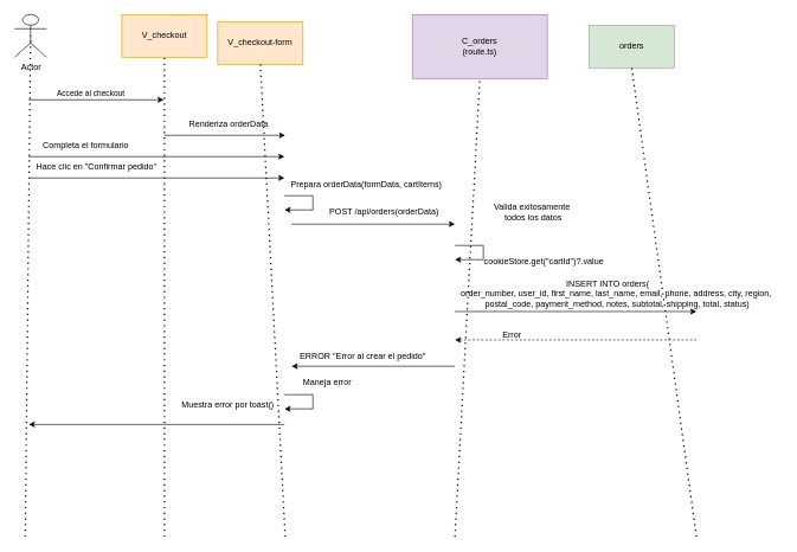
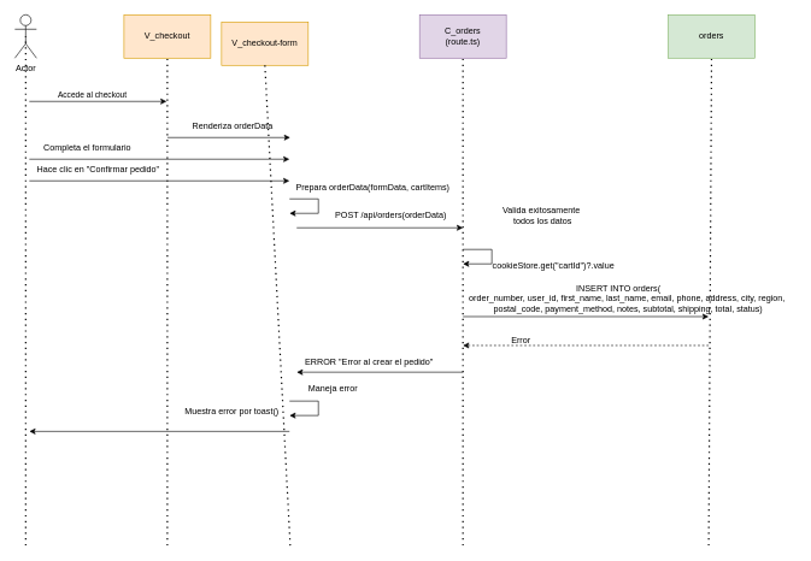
- <mxCell id="4" value="Actor" style="shape=umlActor;verticalLabelPosition=bottom;verticalAlign=top;html=1;outlineConnect=0;" vertex="1" parent="1"><mxGeometry x="20" y="20" width="45" height="60" as="geometry" /></mxCell>
+ <mxCell id="4" value="Actor" style="shape=umlActor;verticalLabelPosition=bottom;verticalAlign=top;html=1;outlineConnect=0;" vertex="1" parent="1"><mxGeometry x="20" y="20" width="30" height="60" as="geometry" /></mxCell>
- <mxCell id="3" value="&lt;div&gt;C_orders&lt;/div&gt;&lt;div&gt;(route.ts)&lt;/div&gt;" style="rounded=0;whiteSpace=wrap;html=1;fillColor=#e1d5e7;strokeColor=#9673a6;" vertex="1" parent="1"><mxGeometry x="580" y="20" width="190" height="90" as="geometry" /></mxCell>
+ <mxCell id="3" value="&lt;div&gt;C_orders&lt;/div&gt;&lt;div&gt;(route.ts)&lt;/div&gt;" style="rounded=0;whiteSpace=wrap;html=1;fillColor=#e1d5e7;strokeColor=#9673a6;" vertex="1" parent="1"><mxGeometry x="580" y="20" width="120" height="60" as="geometry" /></mxCell>
- <mxCell id="14" value="orders" style="whiteSpace=wrap;html=1;fillColor=#d5e8d4;strokeColor=#82b366;" vertex="1" parent="1"><mxGeometry x="829" y="35" width="120" height="60" as="geometry" /></mxCell>
+ <mxCell id="14" value="orders" style="whiteSpace=wrap;html=1;fillColor=#d5e8d4;strokeColor=#82b366;" vertex="1" parent="1"><mxGeometry x="924" y="20" width="120" height="60" as="geometry" /></mxCell>
